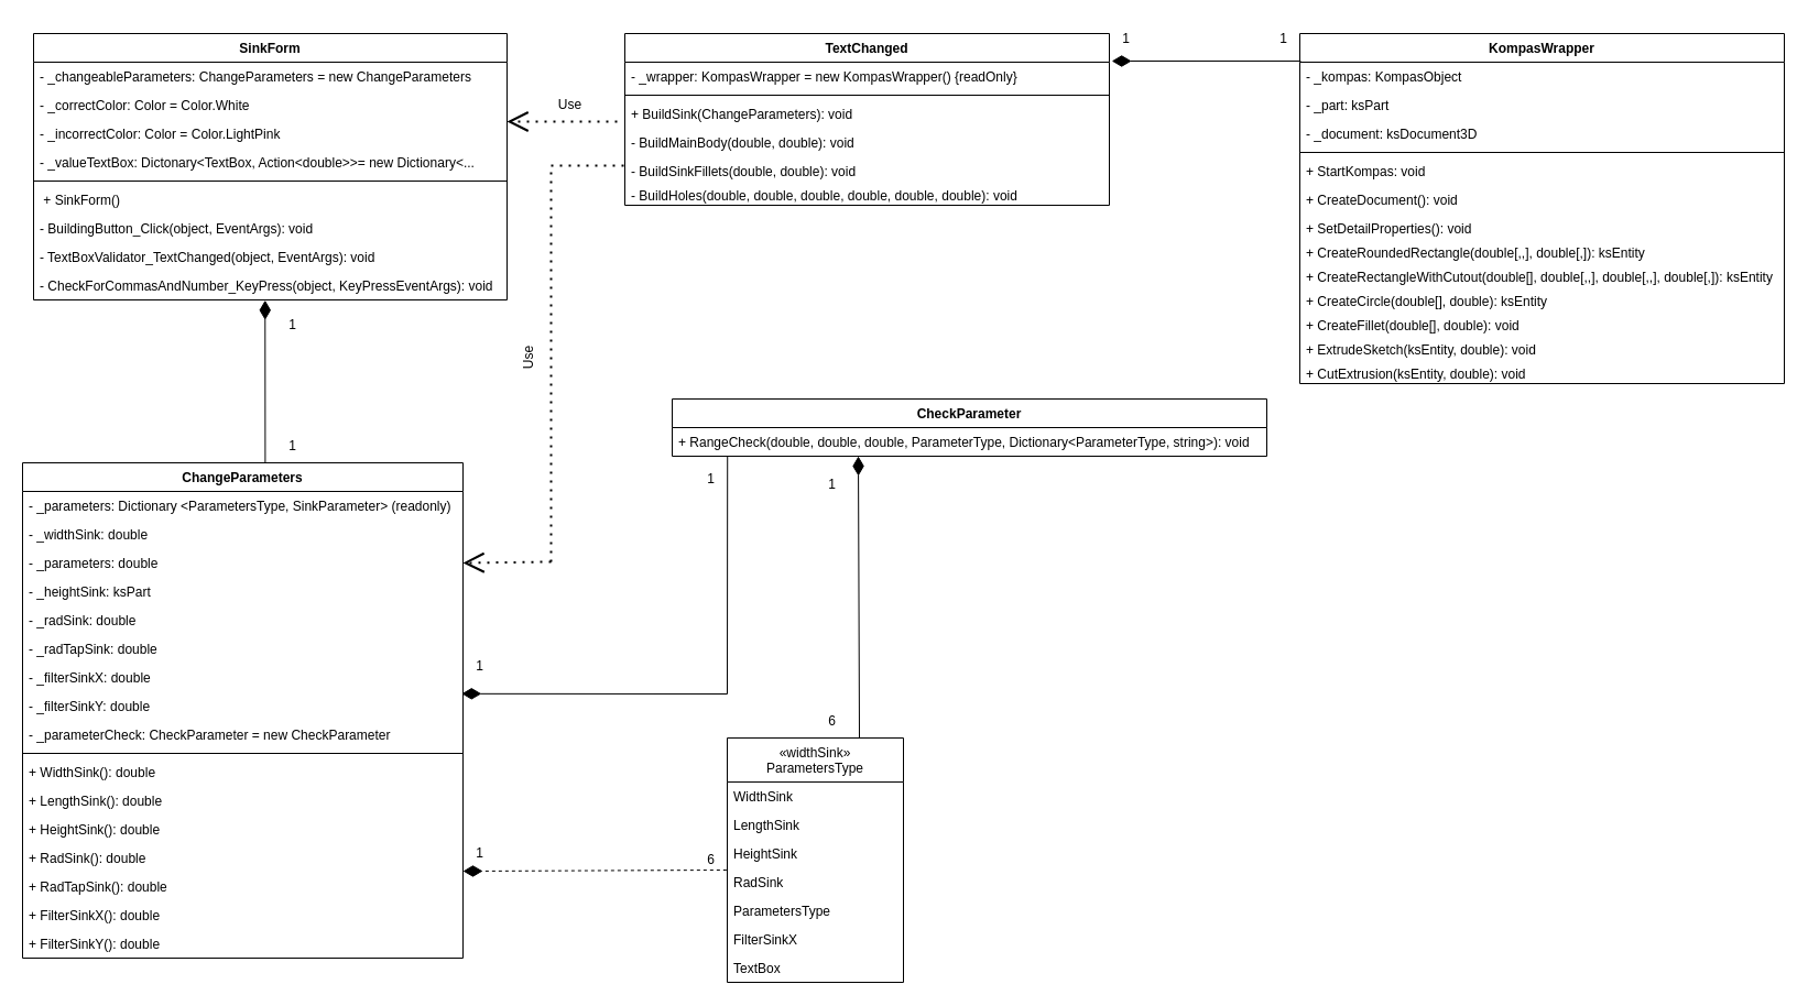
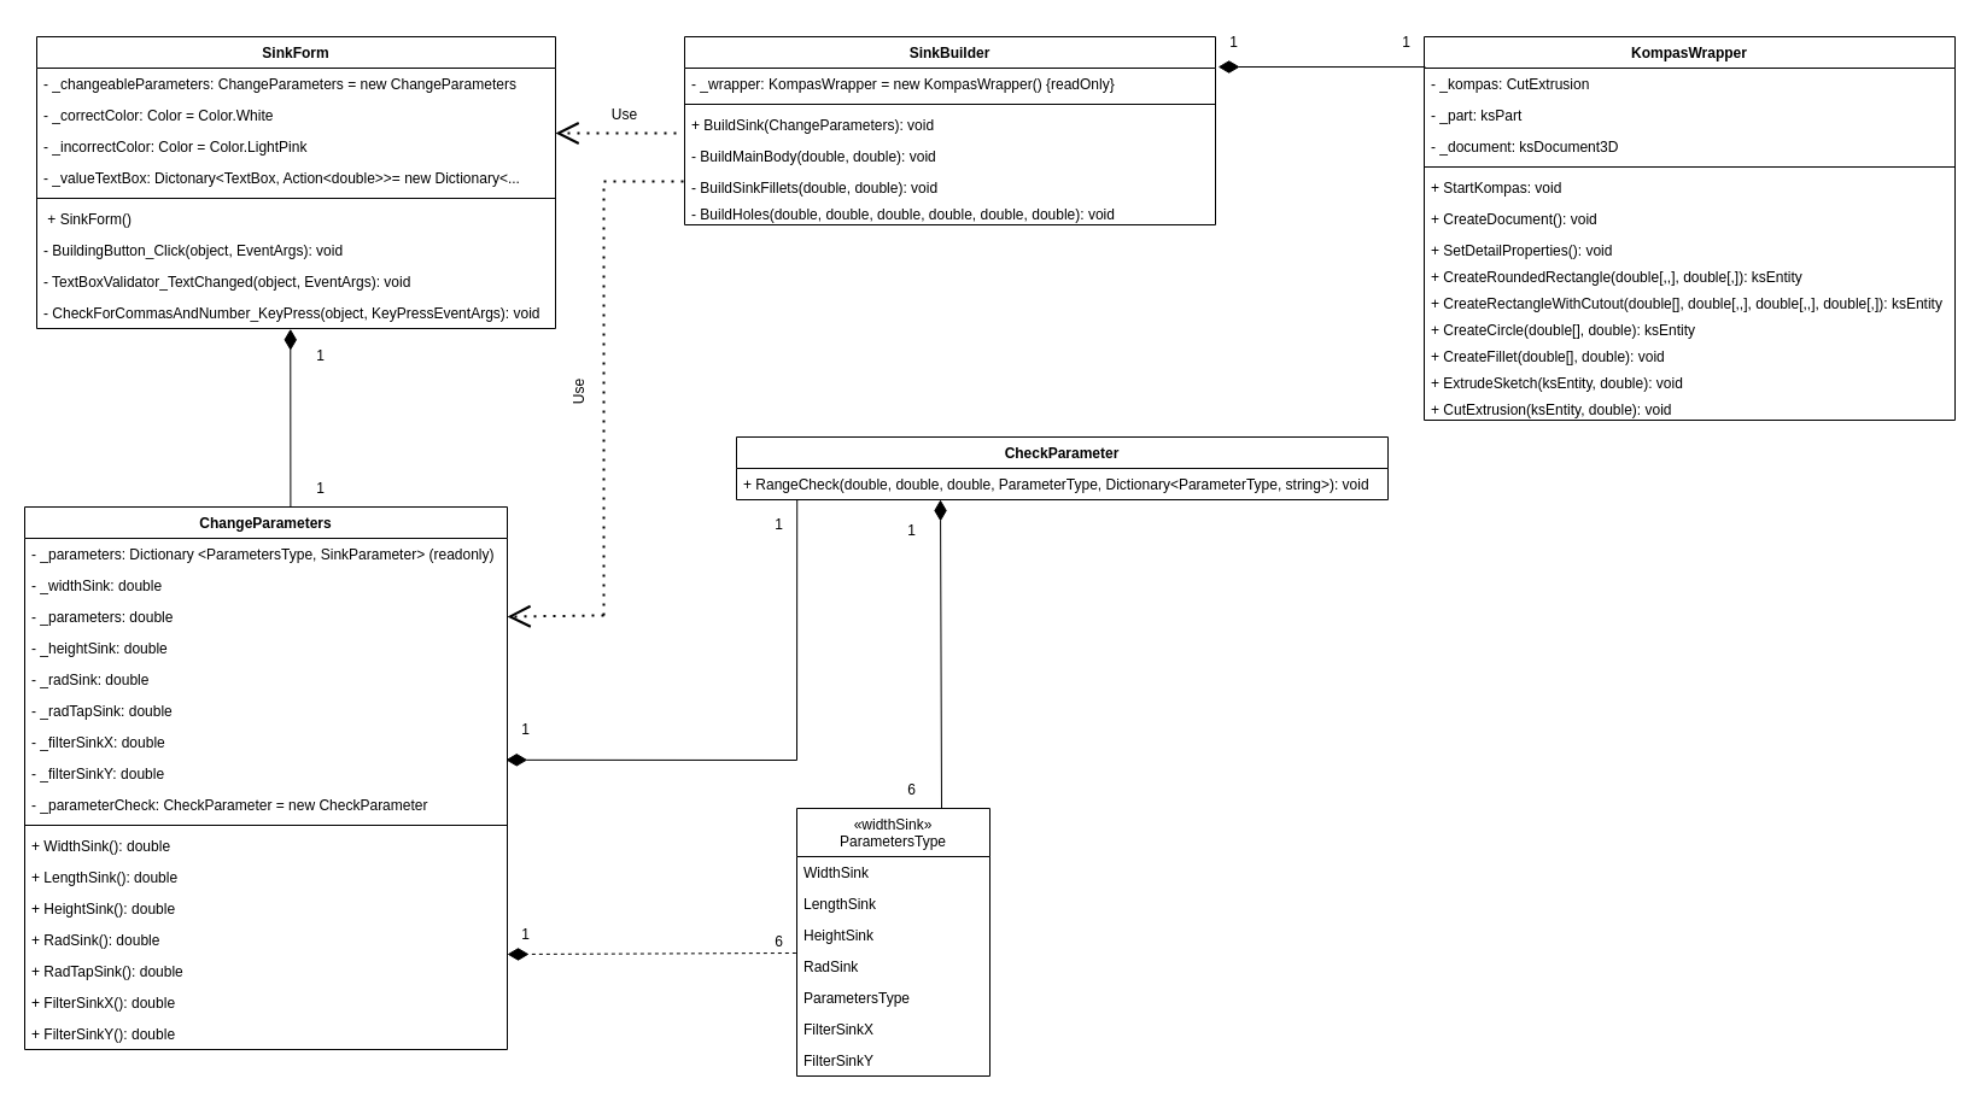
- <mxCell id="38" value="TextChanged" style="swimlane;fontStyle=1;align=center;verticalAlign=top;childLayout=stackLayout;horizontal=1;startSize=26;horizontalStack=0;resizeParent=1;resizeParentMax=0;resizeLast=0;collapsible=1;marginBottom=0;" parent="1" vertex="1"><mxGeometry x="567" y="30" width="440" height="156" as="geometry" /></mxCell>
+ <mxCell id="38" value="SinkBuilder" style="swimlane;fontStyle=1;align=center;verticalAlign=top;childLayout=stackLayout;horizontal=1;startSize=26;horizontalStack=0;resizeParent=1;resizeParentMax=0;resizeLast=0;collapsible=1;marginBottom=0;" parent="1" vertex="1"><mxGeometry x="567" y="30" width="440" height="156" as="geometry" /></mxCell>
- <mxCell id="48" value="- _kompas: KompasObject" style="text;strokeColor=none;fillColor=none;align=left;verticalAlign=top;spacingLeft=4;spacingRight=4;overflow=hidden;rotatable=0;points=[[0,0.5],[1,0.5]];portConstraint=eastwest;" vertex="1" parent="47"><mxGeometry y="26" width="440" height="26" as="geometry" /></mxCell>
+ <mxCell id="48" value="- _kompas: CutExtrusion" style="text;strokeColor=none;fillColor=none;align=left;verticalAlign=top;spacingLeft=4;spacingRight=4;overflow=hidden;rotatable=0;points=[[0,0.5],[1,0.5]];portConstraint=eastwest;" vertex="1" parent="47"><mxGeometry y="26" width="440" height="26" as="geometry" /></mxCell>
- <mxCell id="14" value="- _heightSink: ksPart" style="text;strokeColor=none;fillColor=none;align=left;verticalAlign=top;spacingLeft=4;spacingRight=4;overflow=hidden;rotatable=0;points=[[0,0.5],[1,0.5]];portConstraint=eastwest;" vertex="1" parent="10"><mxGeometry y="104" width="400" height="26" as="geometry" /></mxCell>
+ <mxCell id="14" value="- _heightSink: double" style="text;strokeColor=none;fillColor=none;align=left;verticalAlign=top;spacingLeft=4;spacingRight=4;overflow=hidden;rotatable=0;points=[[0,0.5],[1,0.5]];portConstraint=eastwest;" vertex="1" parent="10"><mxGeometry y="104" width="400" height="26" as="geometry" /></mxCell>
- <mxCell id="9" value="TextBox" style="text;strokeColor=none;fillColor=none;align=left;verticalAlign=top;spacingLeft=4;spacingRight=4;overflow=hidden;rotatable=0;points=[[0,0.5],[1,0.5]];portConstraint=eastwest;" vertex="1" parent="2"><mxGeometry y="196" width="160" height="26" as="geometry" /></mxCell>
+ <mxCell id="9" value="FilterSinkY" style="text;strokeColor=none;fillColor=none;align=left;verticalAlign=top;spacingLeft=4;spacingRight=4;overflow=hidden;rotatable=0;points=[[0,0.5],[1,0.5]];portConstraint=eastwest;" vertex="1" parent="2"><mxGeometry y="196" width="160" height="26" as="geometry" /></mxCell>
